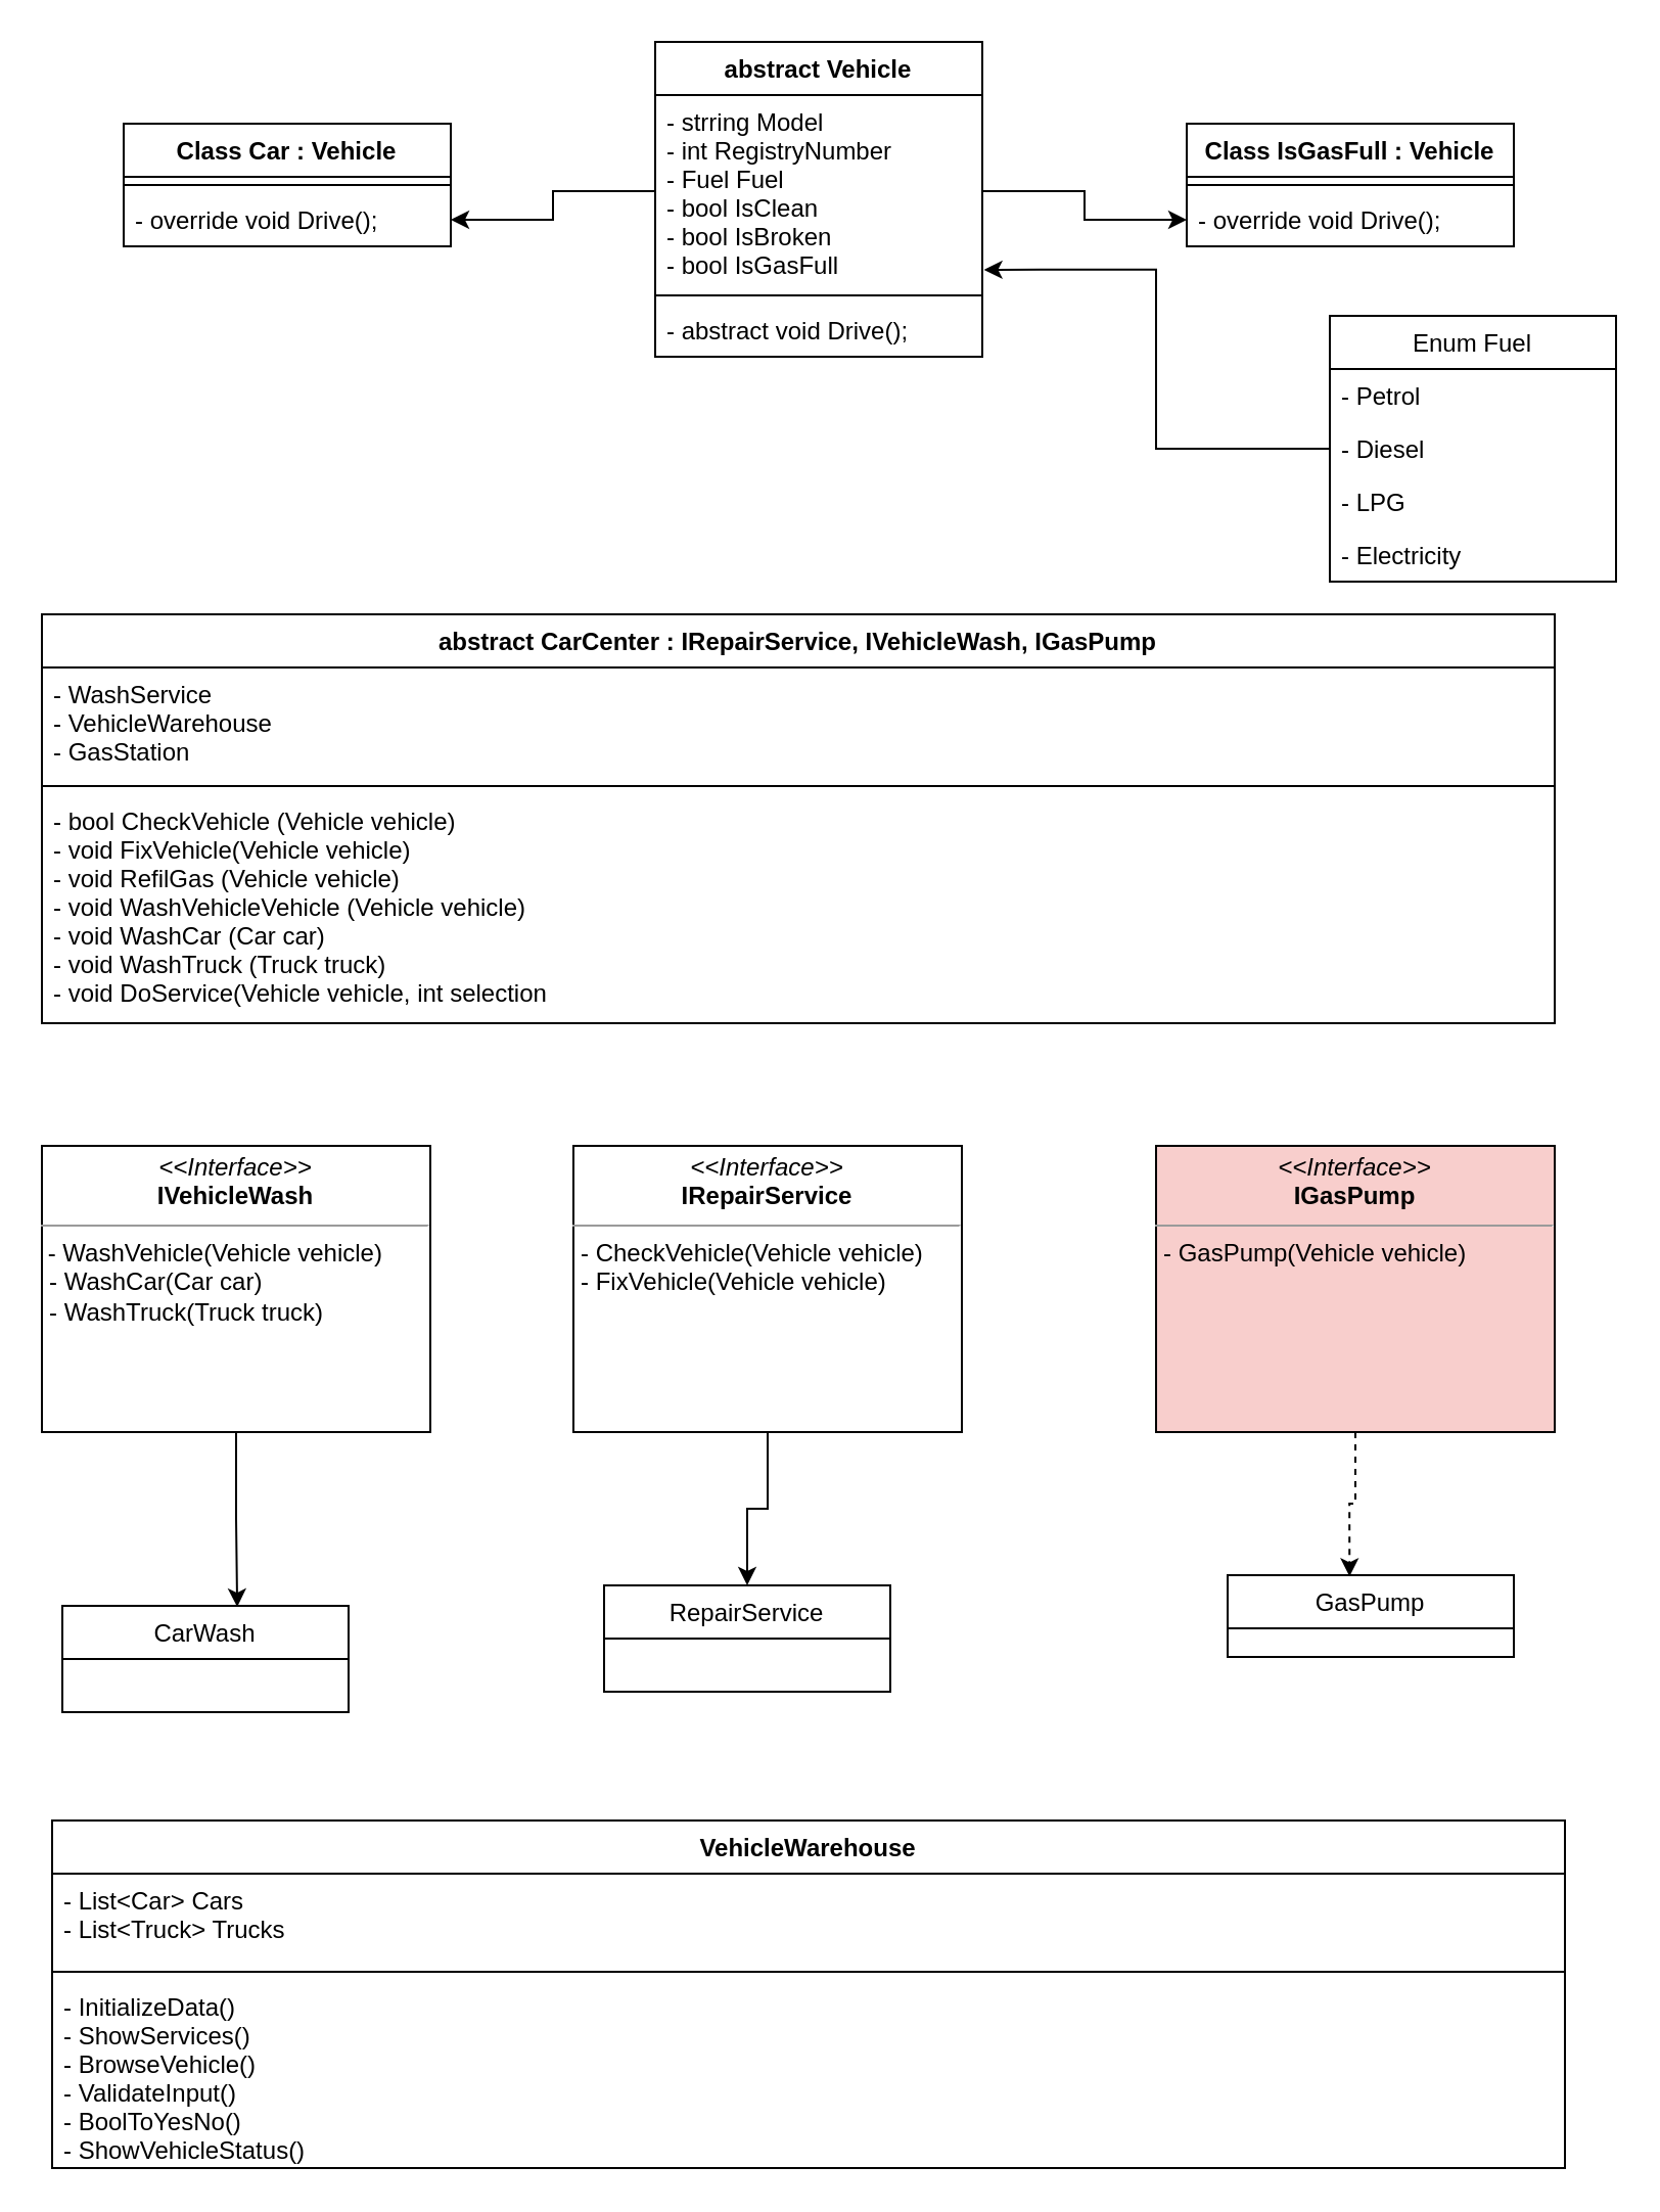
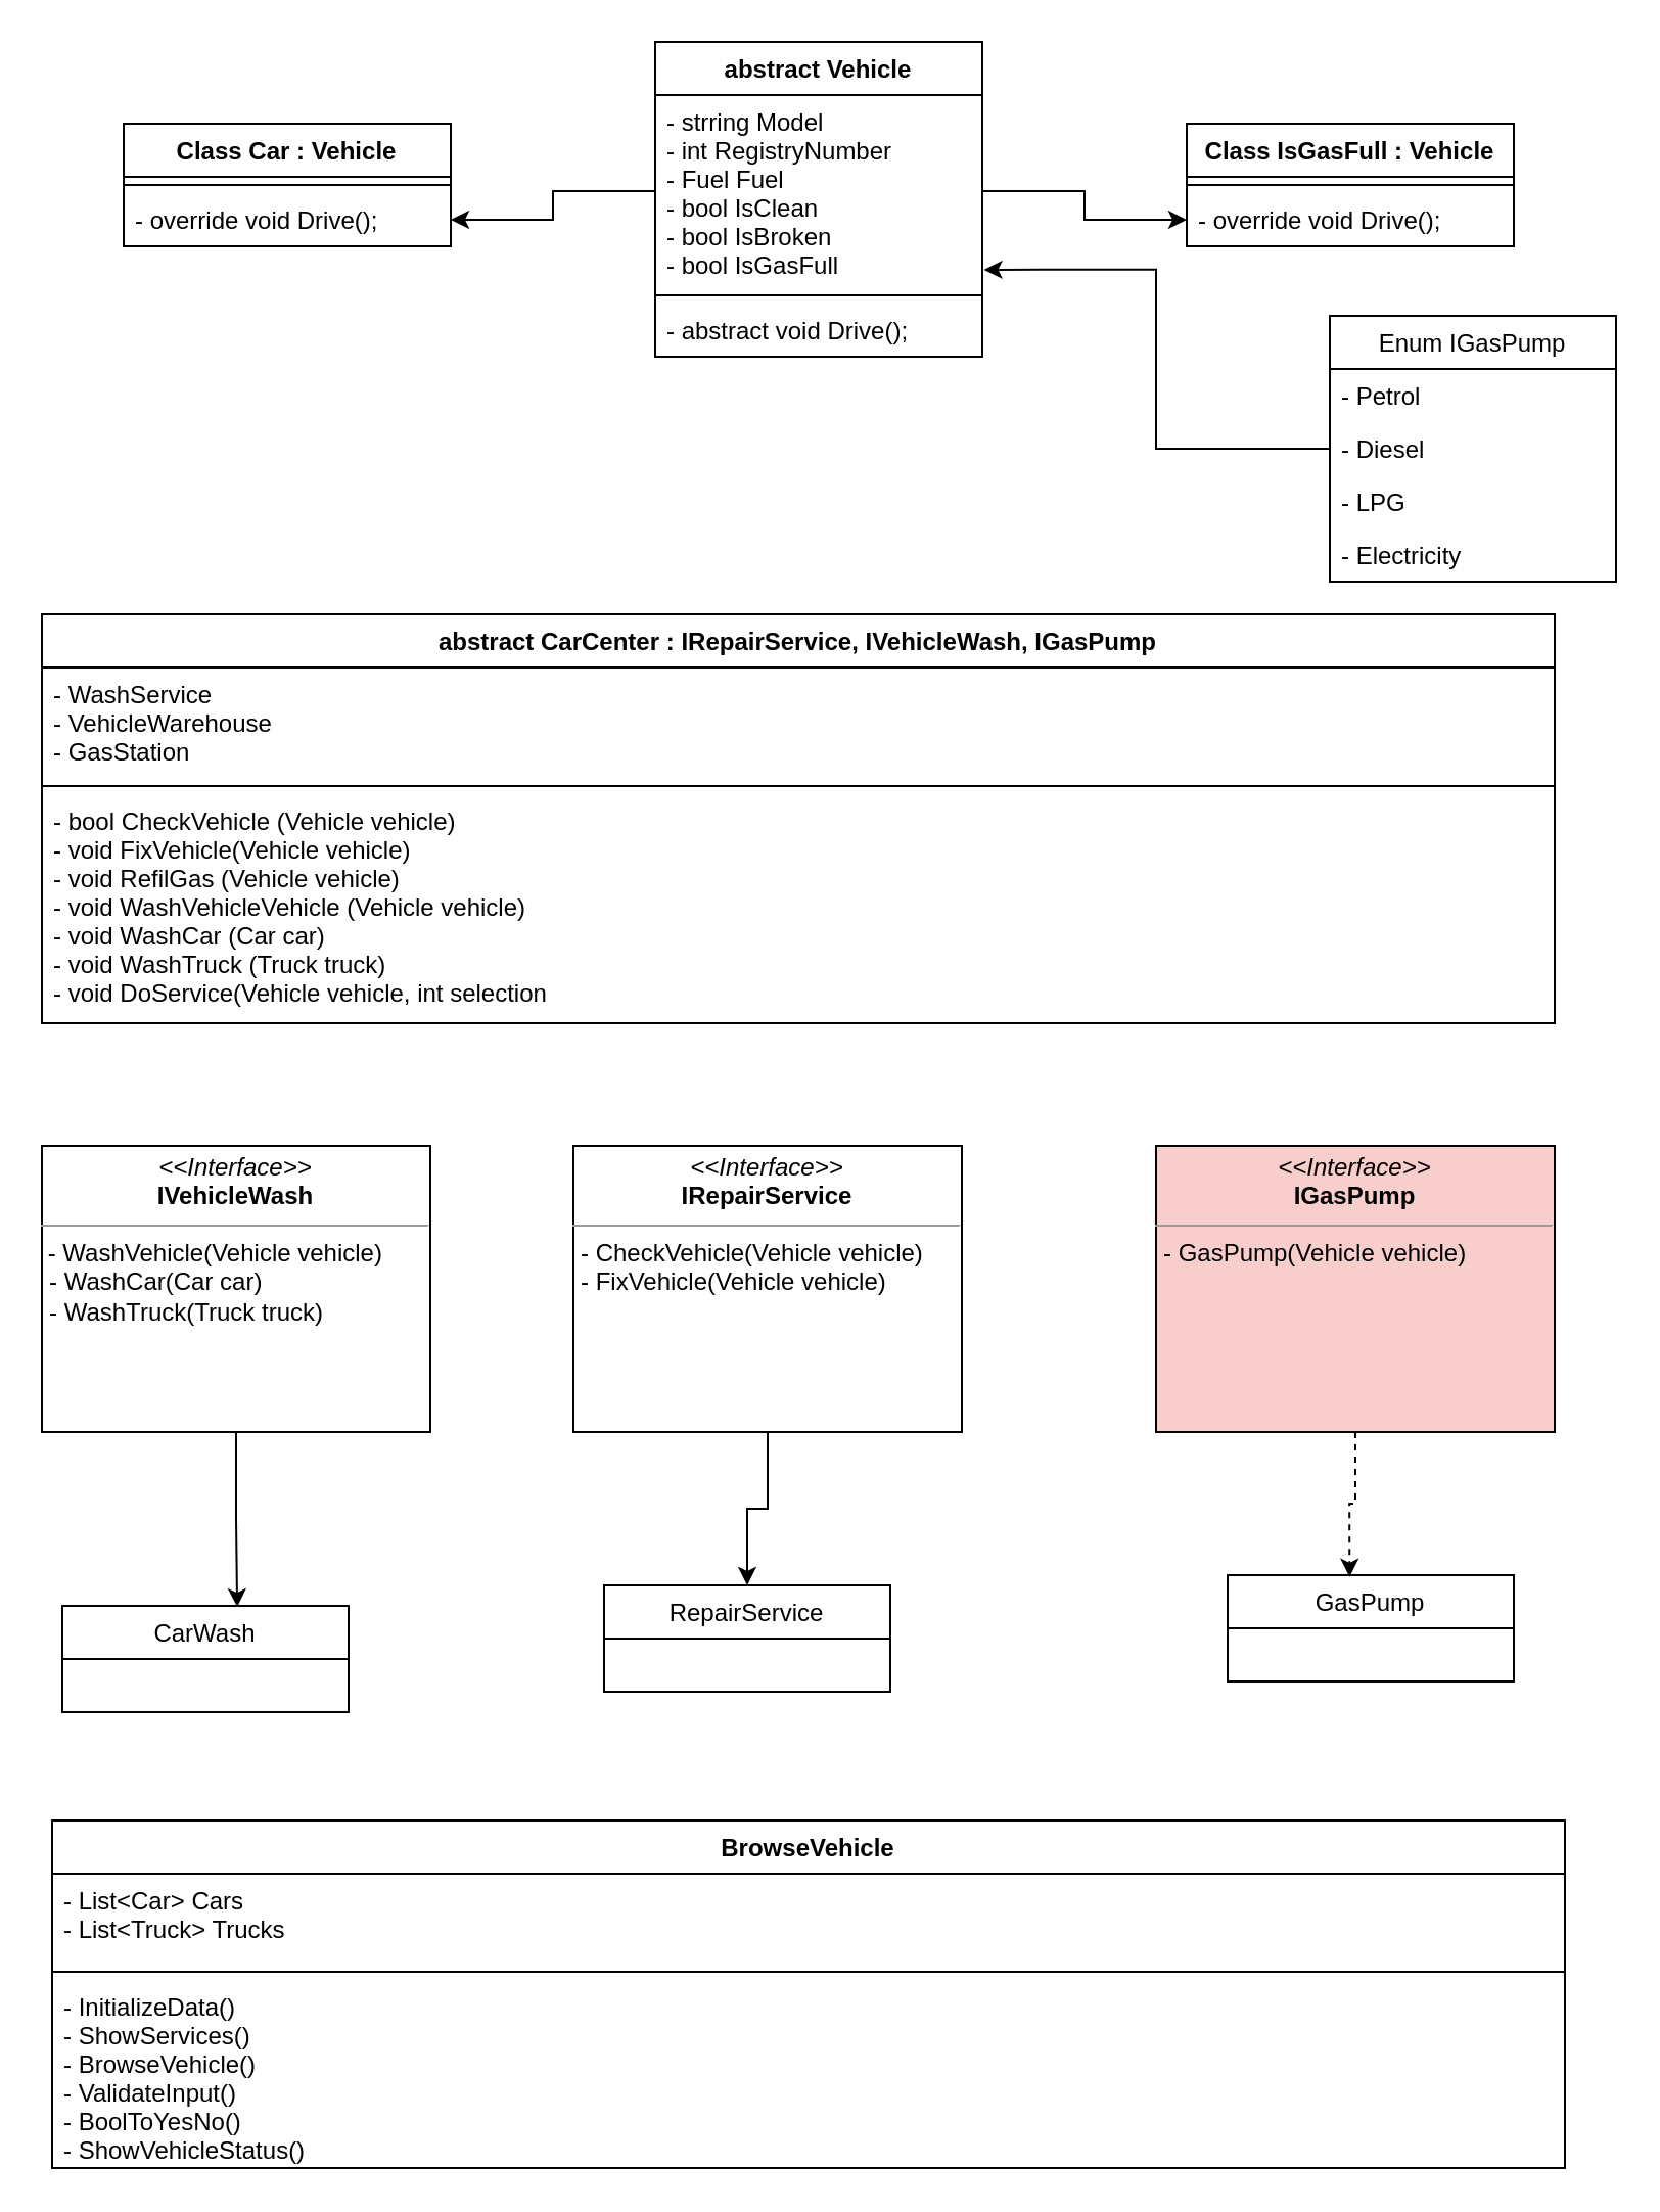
- <mxCell id="20" value="Enum Fuel" style="swimlane;fontStyle=0;childLayout=stackLayout;horizontal=1;startSize=26;fillColor=none;horizontalStack=0;resizeParent=1;resizeParentMax=0;resizeLast=0;collapsible=1;marginBottom=0;" vertex="1" parent="1"><mxGeometry x="650" y="154" width="140" height="130" as="geometry" /></mxCell>
+ <mxCell id="20" value="Enum IGasPump" style="swimlane;fontStyle=0;childLayout=stackLayout;horizontal=1;startSize=26;fillColor=none;horizontalStack=0;resizeParent=1;resizeParentMax=0;resizeLast=0;collapsible=1;marginBottom=0;" vertex="1" parent="1"><mxGeometry x="650" y="154" width="140" height="130" as="geometry" /></mxCell>
- <mxCell id="27" value="GasPump" style="swimlane;fontStyle=0;childLayout=stackLayout;horizontal=1;startSize=26;fillColor=none;horizontalStack=0;resizeParent=1;resizeParentMax=0;resizeLast=0;collapsible=1;marginBottom=0;" vertex="1" parent="1"><mxGeometry x="600" y="770" width="140" height="40" as="geometry" /></mxCell>
+ <mxCell id="27" value="GasPump" style="swimlane;fontStyle=0;childLayout=stackLayout;horizontal=1;startSize=26;fillColor=none;horizontalStack=0;resizeParent=1;resizeParentMax=0;resizeLast=0;collapsible=1;marginBottom=0;" vertex="1" parent="1"><mxGeometry x="600" y="770" width="140" height="52" as="geometry" /></mxCell>
- <mxCell id="29" value="VehicleWarehouse" style="swimlane;fontStyle=1;align=center;verticalAlign=top;childLayout=stackLayout;horizontal=1;startSize=26;horizontalStack=0;resizeParent=1;resizeParentMax=0;resizeLast=0;collapsible=1;marginBottom=0;" vertex="1" parent="1"><mxGeometry x="25" y="890" width="740" height="170" as="geometry" /></mxCell>
+ <mxCell id="29" value="BrowseVehicle" style="swimlane;fontStyle=1;align=center;verticalAlign=top;childLayout=stackLayout;horizontal=1;startSize=26;horizontalStack=0;resizeParent=1;resizeParentMax=0;resizeLast=0;collapsible=1;marginBottom=0;" vertex="1" parent="1"><mxGeometry x="25" y="890" width="740" height="170" as="geometry" /></mxCell>
